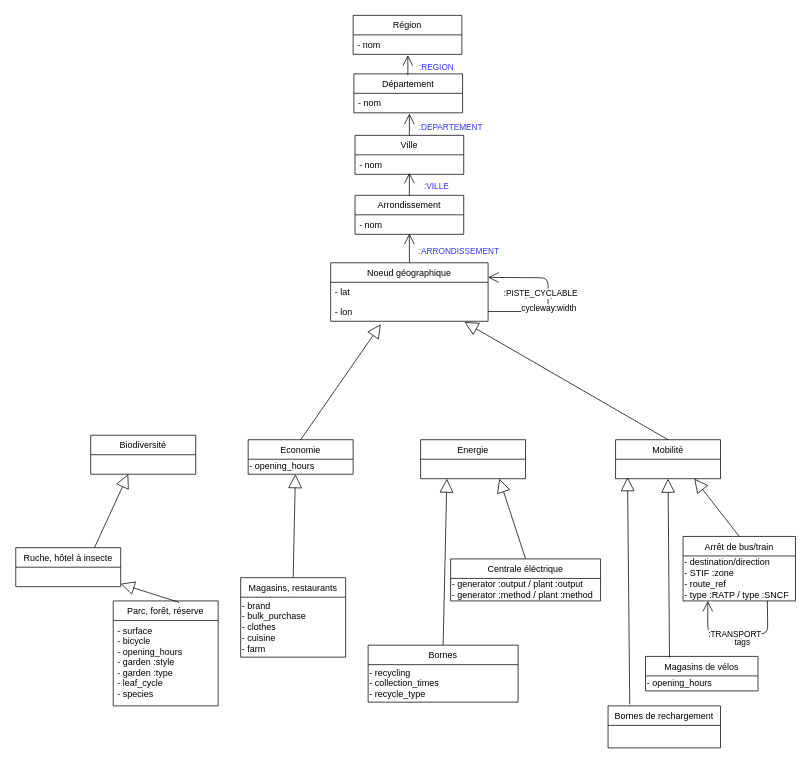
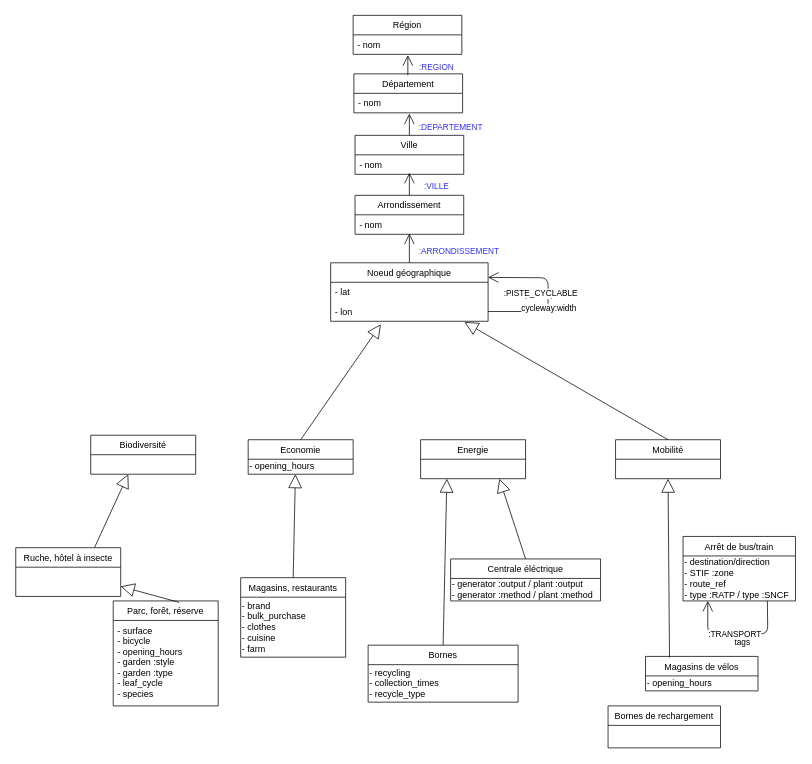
- <mxCell id="7" value="" style="endArrow=block;endSize=16;endFill=0;html=1;exitX=0.5;exitY=0;exitDx=0;exitDy=0;entryX=0.75;entryY=1;entryDx=0;entryDy=0;" parent="1" source="45" edge="1" target="50"><mxGeometry width="160" relative="1" as="geometry"><mxPoint x="880.548" y="700" as="sourcePoint" /><mxPoint x="887" y="634" as="targetPoint" /></mxGeometry></mxCell>
- <mxCell id="41" value="Ruche, hôtel à insecte" style="swimlane;fontStyle=0;childLayout=stackLayout;horizontal=1;startSize=26;fillColor=none;horizontalStack=0;resizeParent=1;resizeParentMax=0;resizeLast=0;collapsible=1;marginBottom=0;" parent="1" vertex="1"><mxGeometry x="20" y="730" width="140" height="52" as="geometry" /></mxCell>
+ <mxCell id="41" value="Ruche, hôtel à insecte" style="swimlane;fontStyle=0;childLayout=stackLayout;horizontal=1;startSize=26;fillColor=none;horizontalStack=0;resizeParent=1;resizeParentMax=0;resizeLast=0;collapsible=1;marginBottom=0;" parent="1" vertex="1"><mxGeometry x="20" y="730" width="140" height="65" as="geometry" /></mxCell>
- <mxCell id="44" value="" style="endArrow=block;endSize=16;endFill=0;html=1;exitX=0.193;exitY=-0.036;exitDx=0;exitDy=0;exitPerimeter=0;entryX=0.114;entryY=0.962;entryDx=0;entryDy=0;entryPerimeter=0;" edge="1" parent="1" source="53" target="50"><mxGeometry width="160" relative="1" as="geometry"><mxPoint x="778.95" y="967.984" as="sourcePoint" /><mxPoint x="905.96" y="621.012" as="targetPoint" /></mxGeometry></mxCell>
